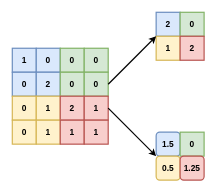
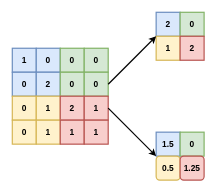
- <mxCell id="22" value="1.5" style="whiteSpace=wrap;html=1;aspect=fixed;horizontal=1;verticalAlign=middle;fontSize=14;fillColor=#dae8fc;fontStyle=1;strokeColor=#6c8ebf;strokeWidth=2;rounded=1;" parent="1" vertex="1"><mxGeometry x="260" y="220" width="40" height="40" as="geometry" /></mxCell>
+ <mxCell id="22" value="1.5" style="whiteSpace=wrap;html=1;aspect=fixed;horizontal=1;verticalAlign=middle;fontSize=14;fillColor=#dae8fc;fontStyle=1;strokeColor=#6c8ebf;strokeWidth=2;" parent="1" vertex="1"><mxGeometry x="260" y="220" width="40" height="40" as="geometry" /></mxCell>
